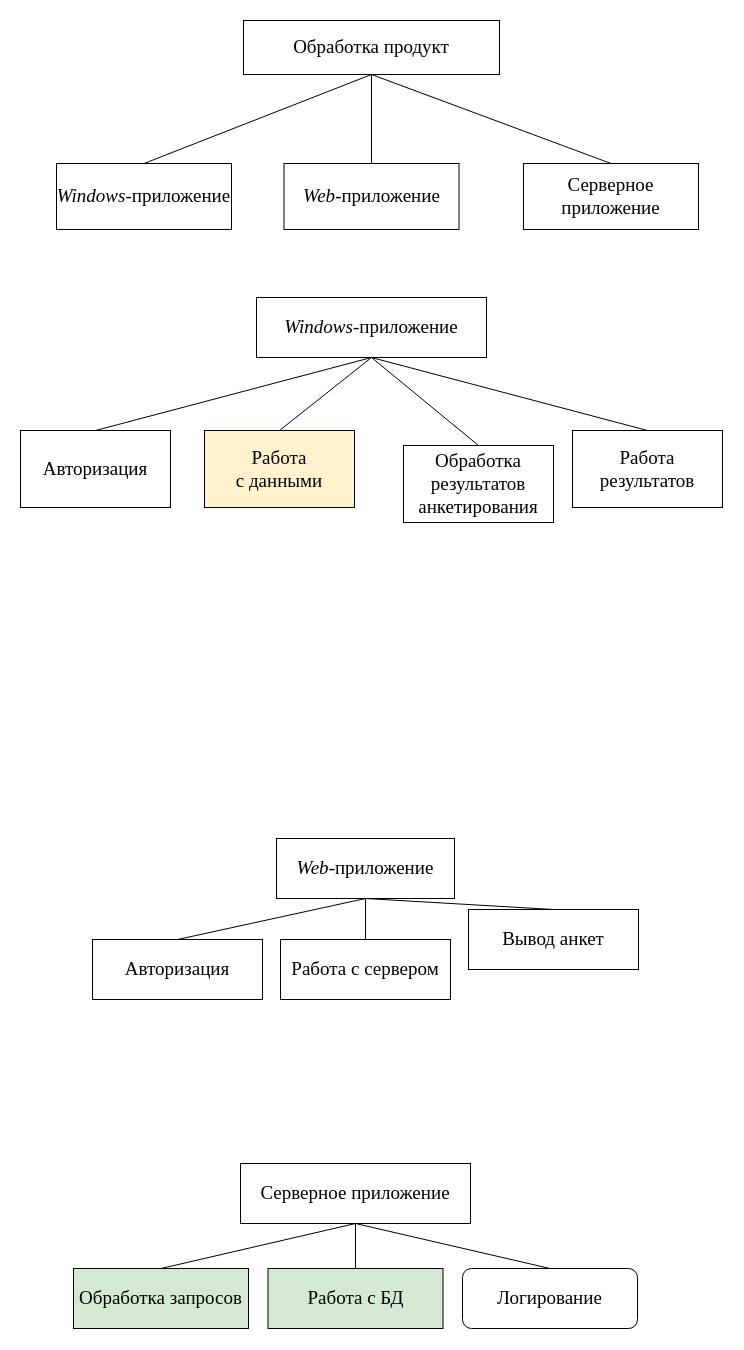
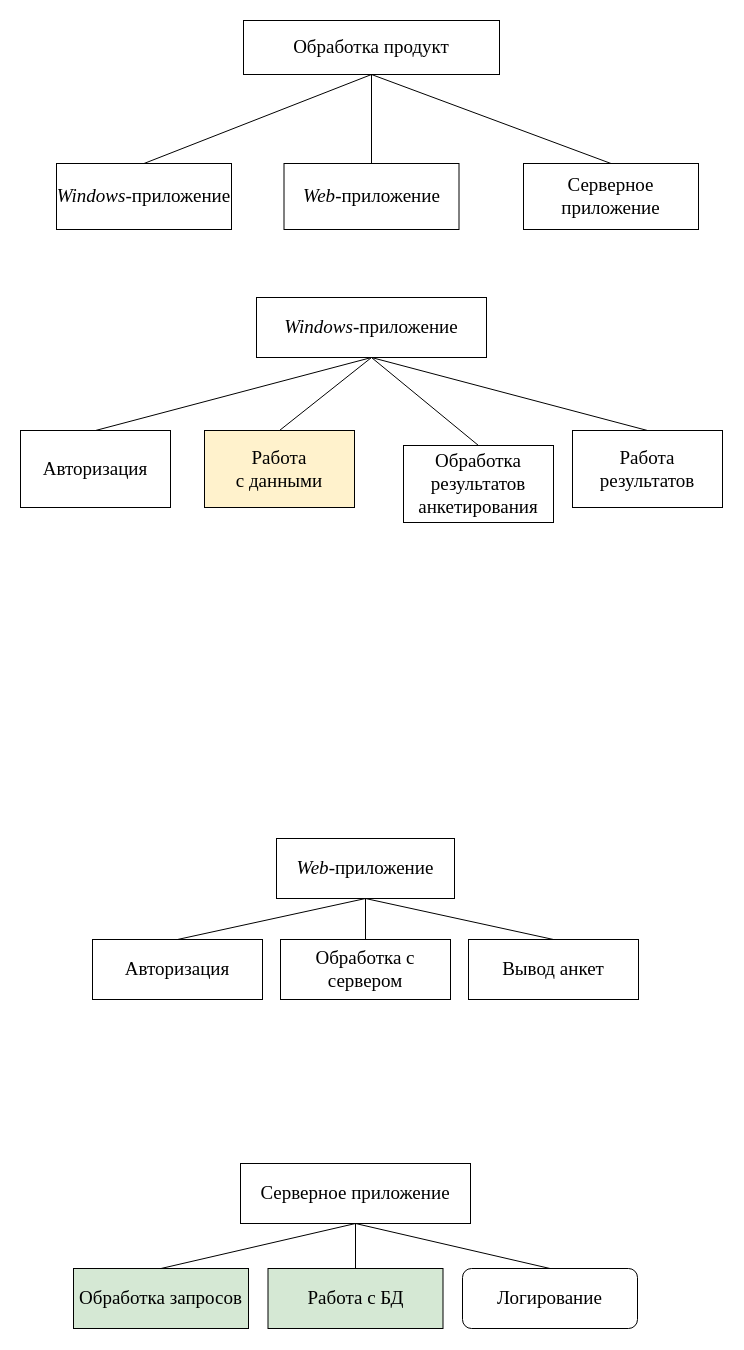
- <mxCell id="24" value="&lt;font face=&quot;Times New Roman&quot;&gt;&lt;span style=&quot;font-size: 19px&quot;&gt;Вывод анкет&lt;/span&gt;&lt;/font&gt;" style="rounded=0;whiteSpace=wrap;html=1;" parent="1" vertex="1"><mxGeometry x="468" y="909" width="170" height="60" as="geometry" /></mxCell>
+ <mxCell id="24" value="&lt;font face=&quot;Times New Roman&quot;&gt;&lt;span style=&quot;font-size: 19px&quot;&gt;Вывод анкет&lt;/span&gt;&lt;/font&gt;" style="rounded=0;whiteSpace=wrap;html=1;" parent="1" vertex="1"><mxGeometry x="468" y="939" width="170" height="60" as="geometry" /></mxCell>
- <mxCell id="23" value="&lt;font face=&quot;Times New Roman&quot;&gt;&lt;span style=&quot;font-size: 19px&quot;&gt;Работа с сервером&lt;/span&gt;&lt;/font&gt;" style="rounded=0;whiteSpace=wrap;html=1;" parent="1" vertex="1"><mxGeometry x="280" y="939" width="170" height="60" as="geometry" /></mxCell>
+ <mxCell id="23" value="&lt;font face=&quot;Times New Roman&quot;&gt;&lt;span style=&quot;font-size: 19px&quot;&gt;Обработка с сервером&lt;/span&gt;&lt;/font&gt;" style="rounded=0;whiteSpace=wrap;html=1;" parent="1" vertex="1"><mxGeometry x="280" y="939" width="170" height="60" as="geometry" /></mxCell>
